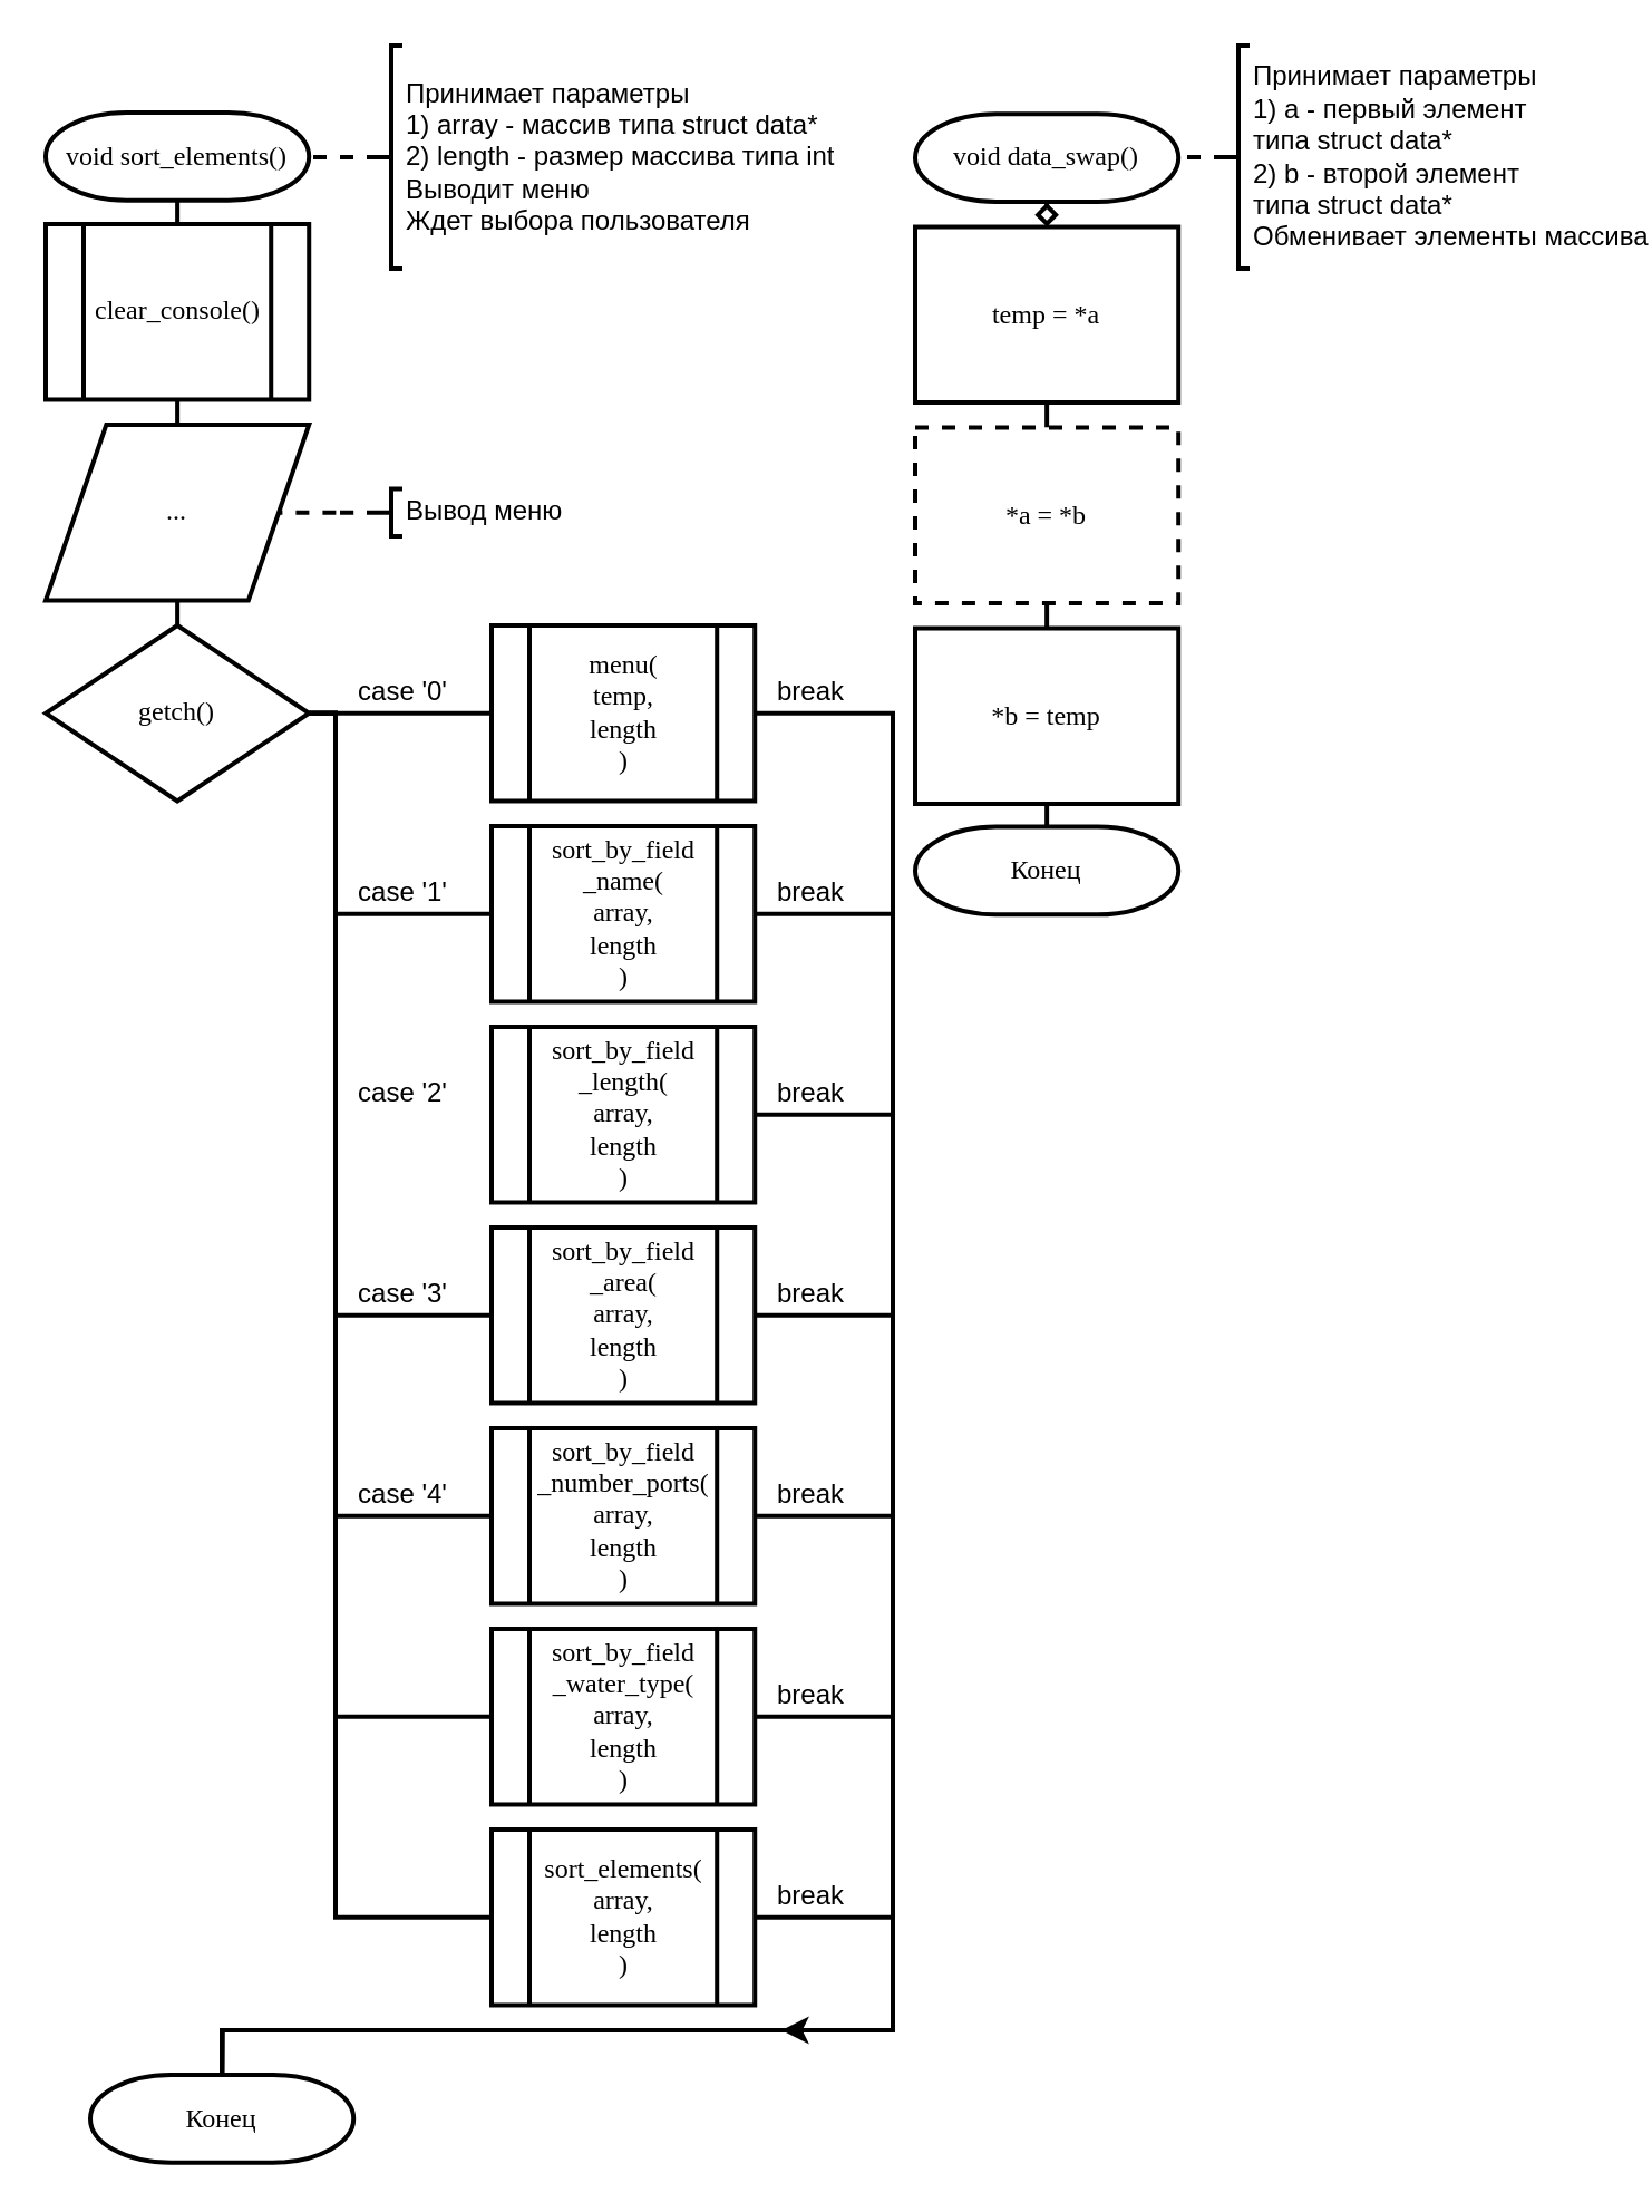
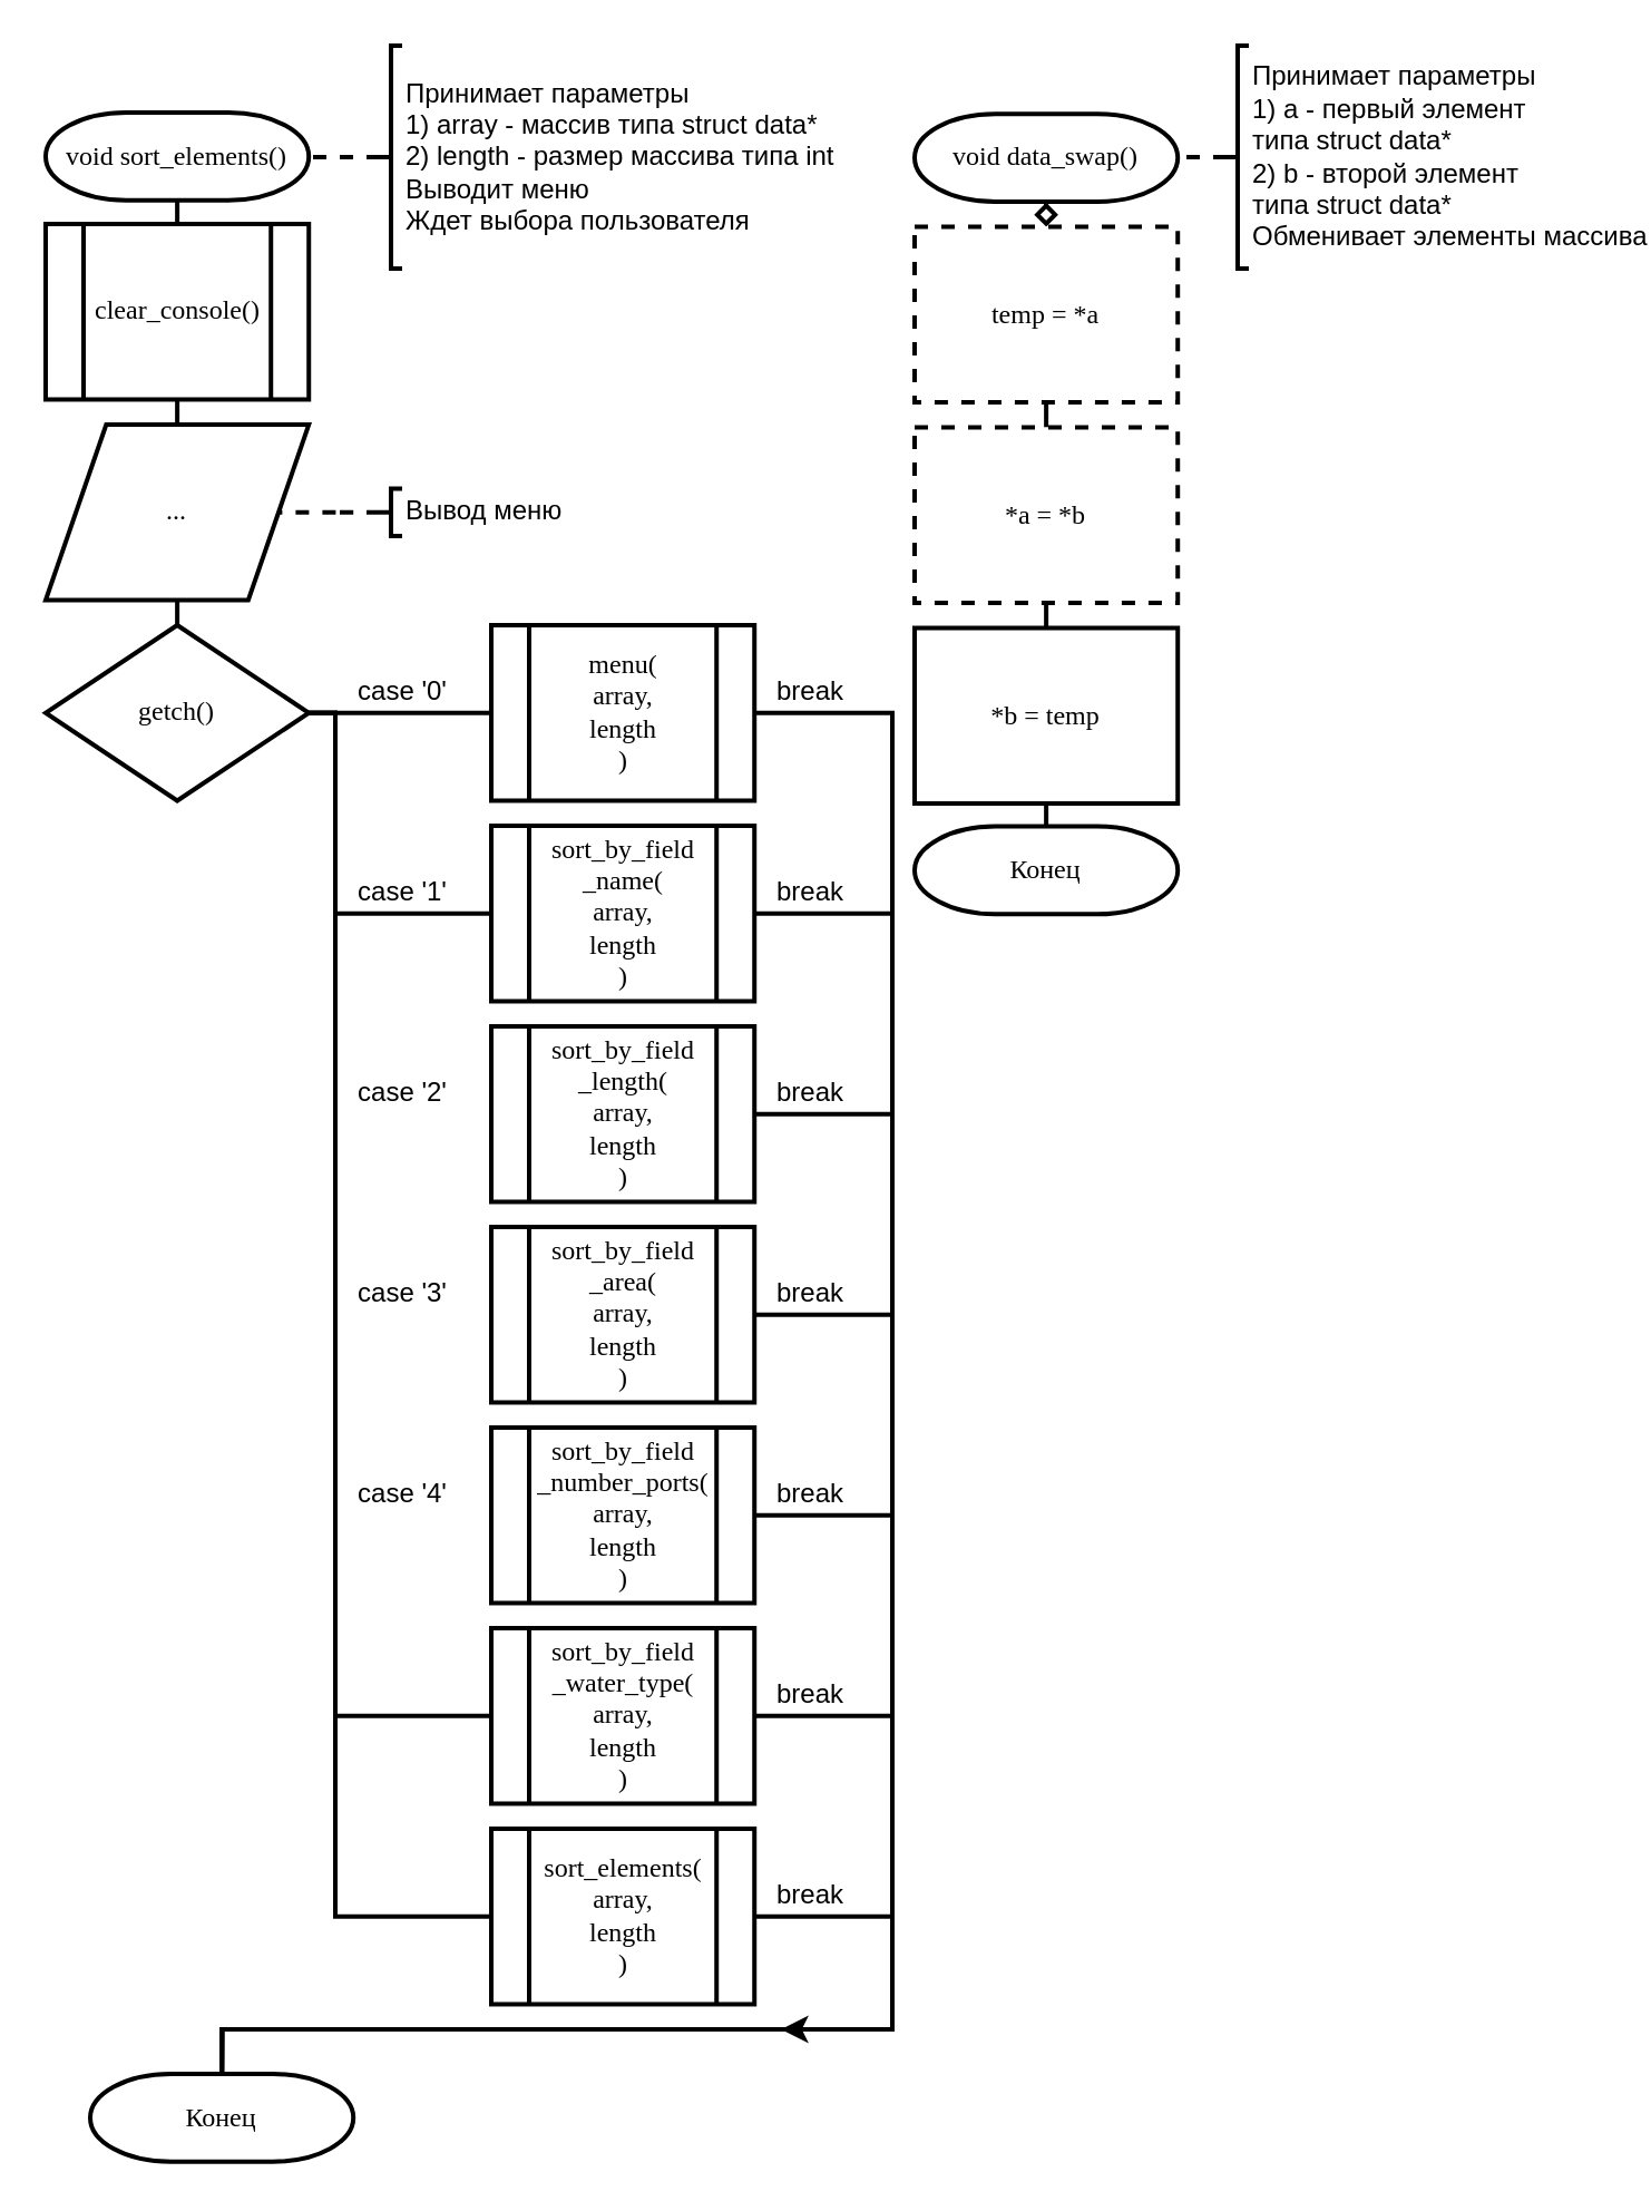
- <mxCell id="47" value="temp = *a" style="rounded=0;whiteSpace=wrap;html=1;absoluteArcSize=1;arcSize=14;strokeWidth=2;fontFamily=Times New Roman;" vertex="1" parent="1"><mxGeometry x="410" y="101.26" width="118.11" height="78.74" as="geometry" /></mxCell>
+ <mxCell id="47" value="temp = *a" style="rounded=0;whiteSpace=wrap;html=1;absoluteArcSize=1;arcSize=14;strokeWidth=2;fontFamily=Times New Roman;dashed=1;" vertex="1" parent="1"><mxGeometry x="410" y="101.26" width="118.11" height="78.74" as="geometry" /></mxCell>
- <mxCell id="16" value="menu(&lt;br&gt;temp,&lt;br&gt;length&lt;br&gt;)" style="verticalLabelPosition=middle;verticalAlign=middle;html=1;shape=process;whiteSpace=wrap;rounded=0;size=0.14;arcSize=6;strokeWidth=2;fontFamily=Times New Roman;labelPosition=center;align=center;" vertex="1" parent="1"><mxGeometry x="220" y="280" width="118.11" height="78.74" as="geometry" /></mxCell>
+ <mxCell id="16" value="menu(&lt;br&gt;array,&lt;br&gt;length&lt;br&gt;)" style="verticalLabelPosition=middle;verticalAlign=middle;html=1;shape=process;whiteSpace=wrap;rounded=0;size=0.14;arcSize=6;strokeWidth=2;fontFamily=Times New Roman;labelPosition=center;align=center;" vertex="1" parent="1"><mxGeometry x="220" y="280" width="118.11" height="78.74" as="geometry" /></mxCell>
- <mxCell id="10" style="edgeStyle=orthogonalEdgeStyle;rounded=0;orthogonalLoop=1;jettySize=auto;html=1;exitX=1;exitY=0.5;exitDx=0;exitDy=0;exitPerimeter=0;entryX=0;entryY=0.5;entryDx=0;entryDy=0;endArrow=none;endFill=0;strokeWidth=2;" edge="1" parent="1" source="14" target="22"><mxGeometry relative="1" as="geometry"><Array as="points"><mxPoint x="150" y="319" /><mxPoint x="150" y="589" /></Array></mxGeometry></mxCell>
- <mxCell id="11" style="edgeStyle=orthogonalEdgeStyle;rounded=0;orthogonalLoop=1;jettySize=auto;html=1;exitX=1;exitY=0.5;exitDx=0;exitDy=0;exitPerimeter=0;entryX=0;entryY=0.5;entryDx=0;entryDy=0;endArrow=none;endFill=0;strokeWidth=2;" edge="1" parent="1" source="14" target="24"><mxGeometry relative="1" as="geometry"><Array as="points"><mxPoint x="150" y="319" /><mxPoint x="150" y="679" /></Array></mxGeometry></mxCell>
